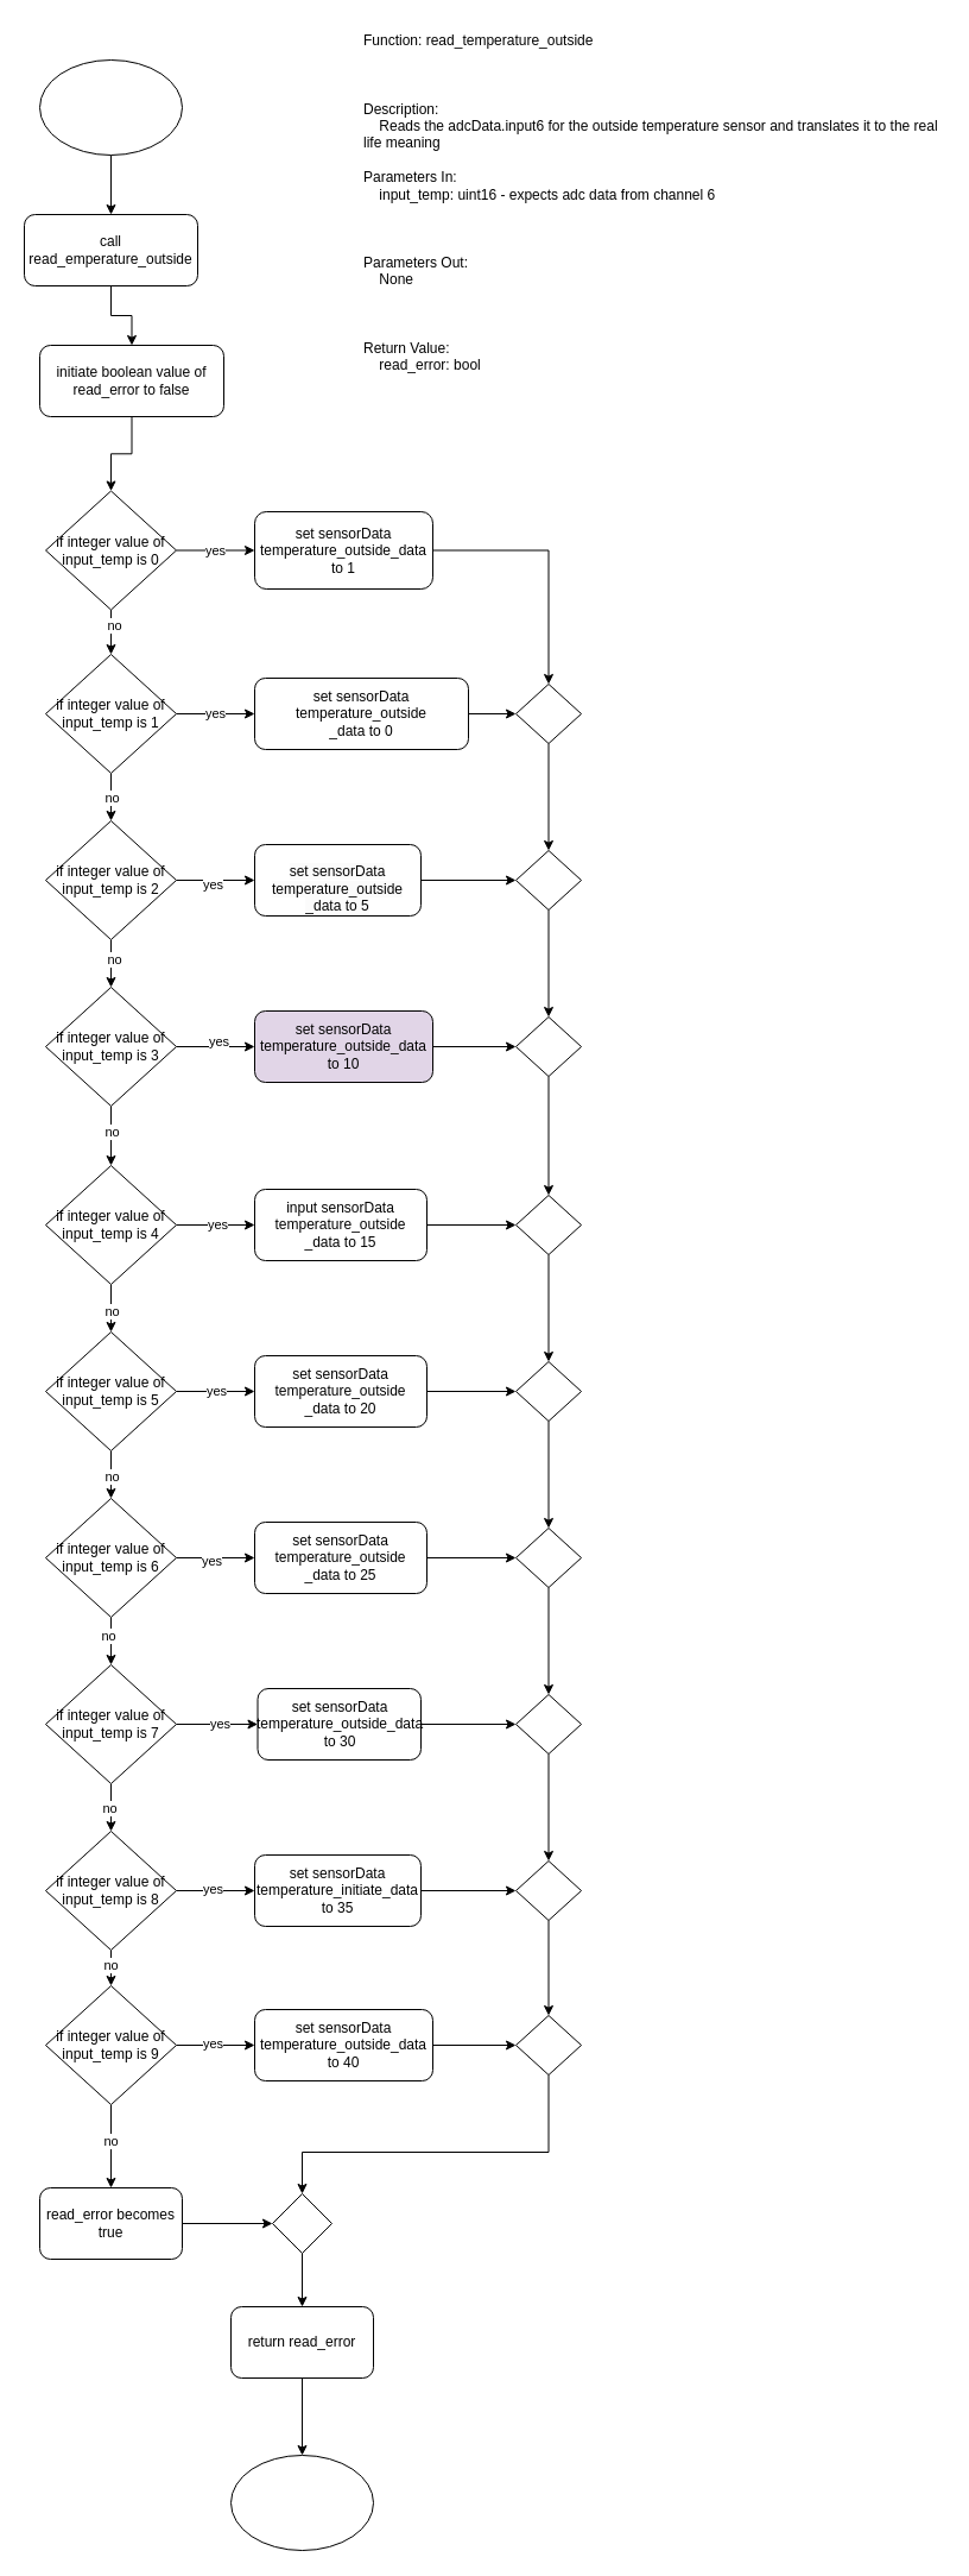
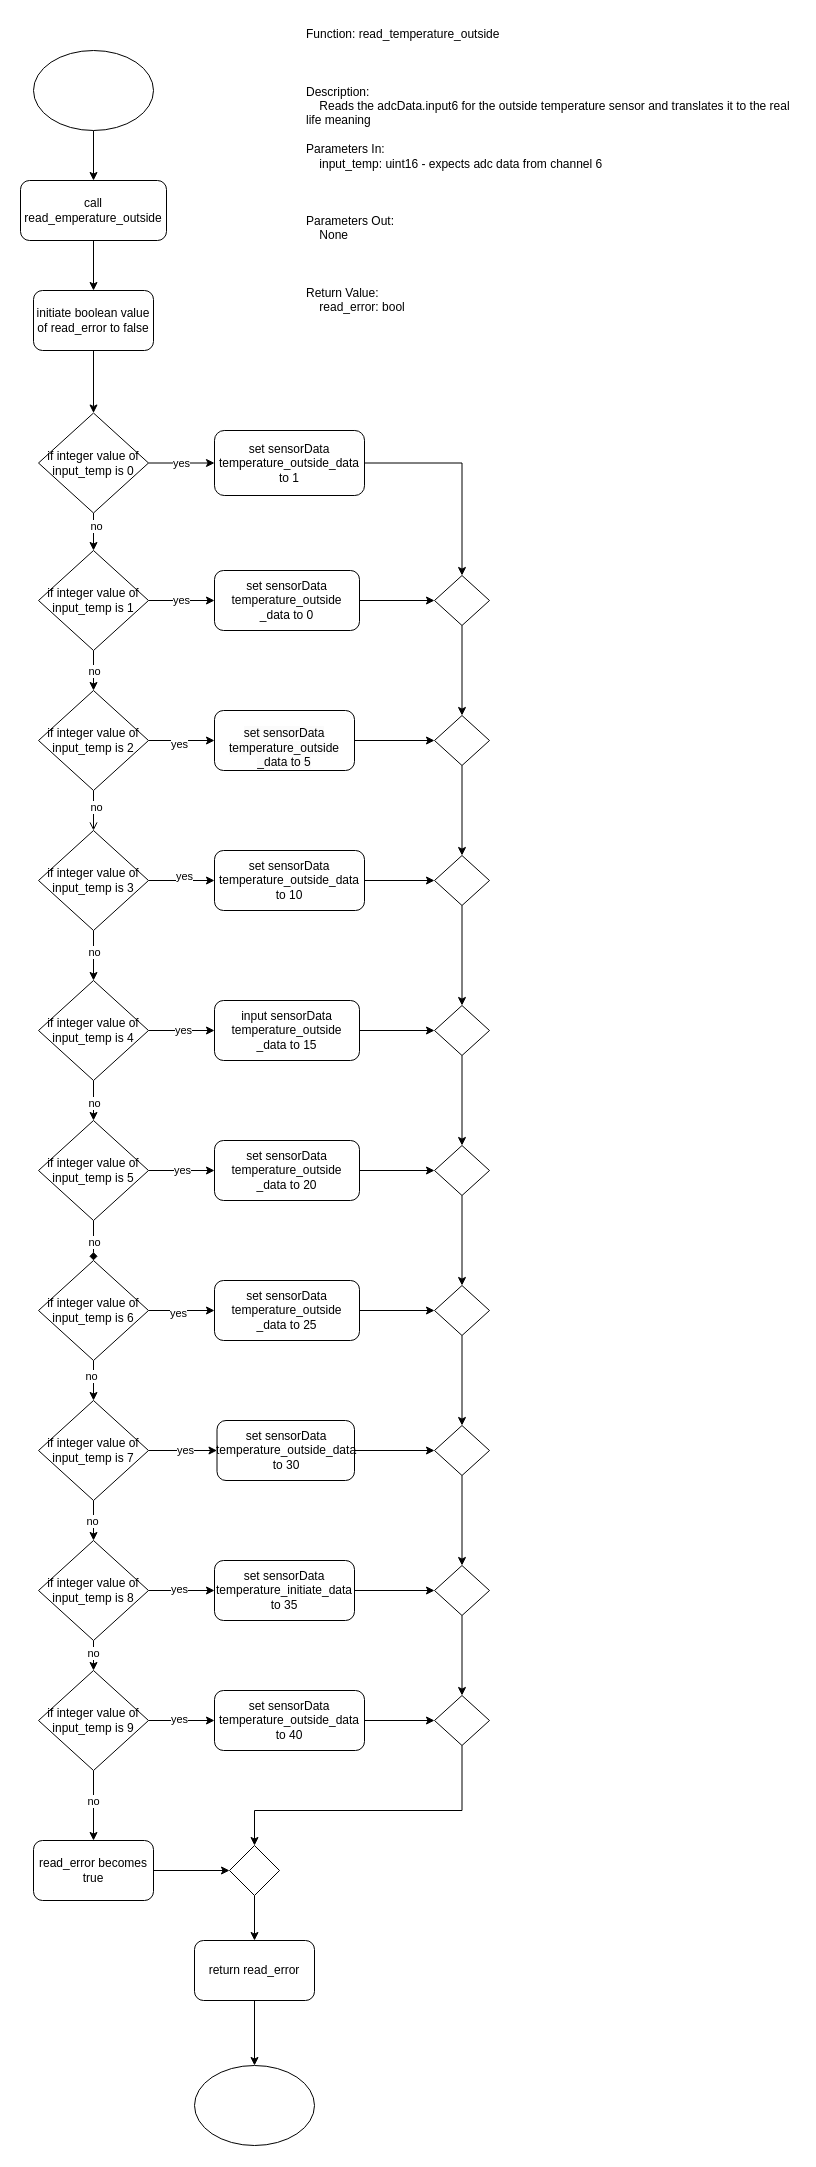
- <mxCell id="3" value="initiate boolean value of read_error to false" style="rounded=1;whiteSpace=wrap;html=1;" vertex="1" parent="1"><mxGeometry x="33" y="290" width="155" height="60" as="geometry" /></mxCell>
+ <mxCell id="3" value="initiate boolean value of read_error to false" style="rounded=1;whiteSpace=wrap;html=1;" vertex="1" parent="1"><mxGeometry x="33" y="290" width="120" height="60" as="geometry" /></mxCell>
- <mxCell id="72" value="set sensorData temperature_outside&lt;br&gt;_data to 0" style="rounded=1;whiteSpace=wrap;html=1;" vertex="1" parent="1"><mxGeometry x="214" y="570" width="180" height="60" as="geometry" /></mxCell>
+ <mxCell id="72" value="set sensorData temperature_outside&lt;br&gt;_data to 0" style="rounded=1;whiteSpace=wrap;html=1;" vertex="1" parent="1"><mxGeometry x="214" y="570" width="145" height="60" as="geometry" /></mxCell>
- <mxCell id="23" style="edgeStyle=orthogonalEdgeStyle;rounded=0;orthogonalLoop=1;jettySize=auto;html=1;entryX=0.5;entryY=0;entryDx=0;entryDy=0;" edge="1" parent="1" source="25" target="30"><mxGeometry relative="1" as="geometry" /></mxCell>
+ <mxCell id="23" style="edgeStyle=orthogonalEdgeStyle;rounded=0;orthogonalLoop=1;jettySize=auto;html=1;entryX=0.5;entryY=0;entryDx=0;entryDy=0;endArrow=open;" edge="1" parent="1" source="25" target="30"><mxGeometry relative="1" as="geometry" /></mxCell>
- <mxCell id="68" value="set sensorData temperature_outside_data to 10" style="rounded=1;whiteSpace=wrap;html=1;fillColor=#e1d5e7;" vertex="1" parent="1"><mxGeometry x="214" y="850" width="150" height="60" as="geometry" /></mxCell>
+ <mxCell id="68" value="set sensorData temperature_outside_data to 10" style="rounded=1;whiteSpace=wrap;html=1;" vertex="1" parent="1"><mxGeometry x="214" y="850" width="150" height="60" as="geometry" /></mxCell>
- <mxCell id="38" style="edgeStyle=orthogonalEdgeStyle;rounded=0;orthogonalLoop=1;jettySize=auto;html=1;entryX=0.5;entryY=0;entryDx=0;entryDy=0;" edge="1" parent="1" source="40" target="45"><mxGeometry relative="1" as="geometry" /></mxCell>
+ <mxCell id="38" style="edgeStyle=orthogonalEdgeStyle;rounded=0;orthogonalLoop=1;jettySize=auto;html=1;entryX=0.5;entryY=0;entryDx=0;entryDy=0;endArrow=diamond;" edge="1" parent="1" source="40" target="45"><mxGeometry relative="1" as="geometry" /></mxCell>
